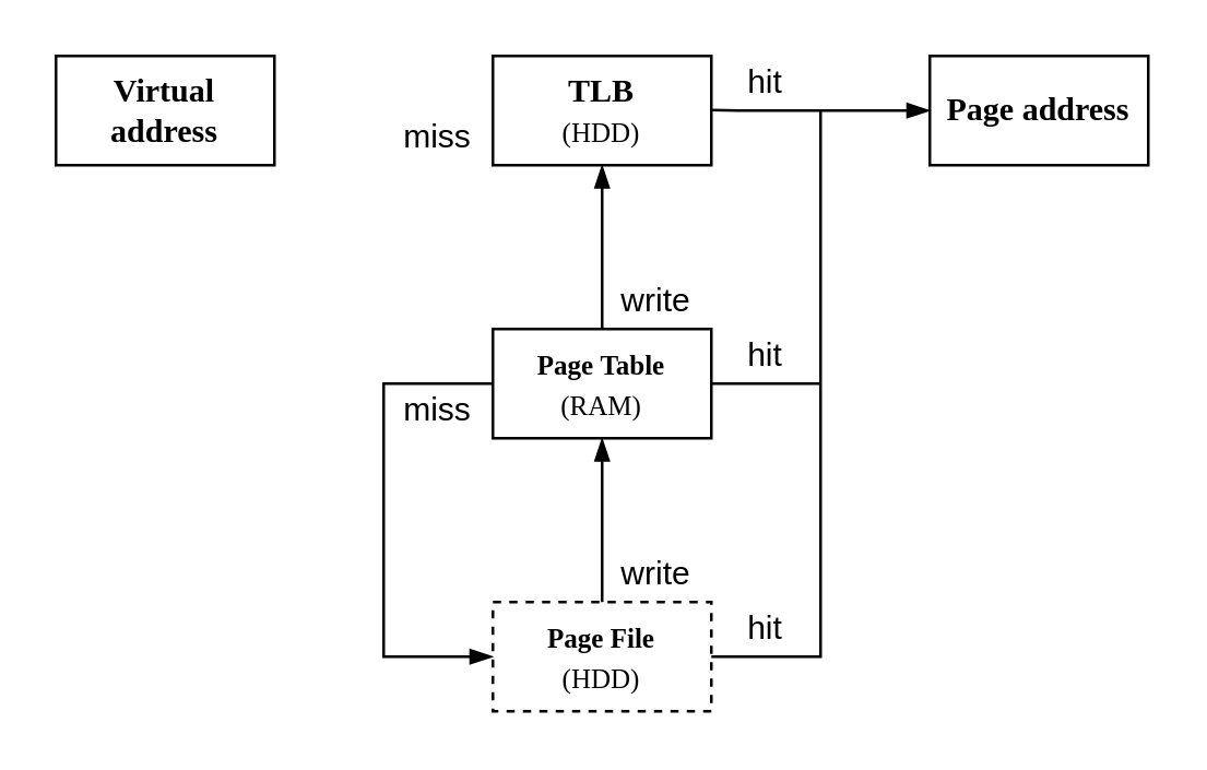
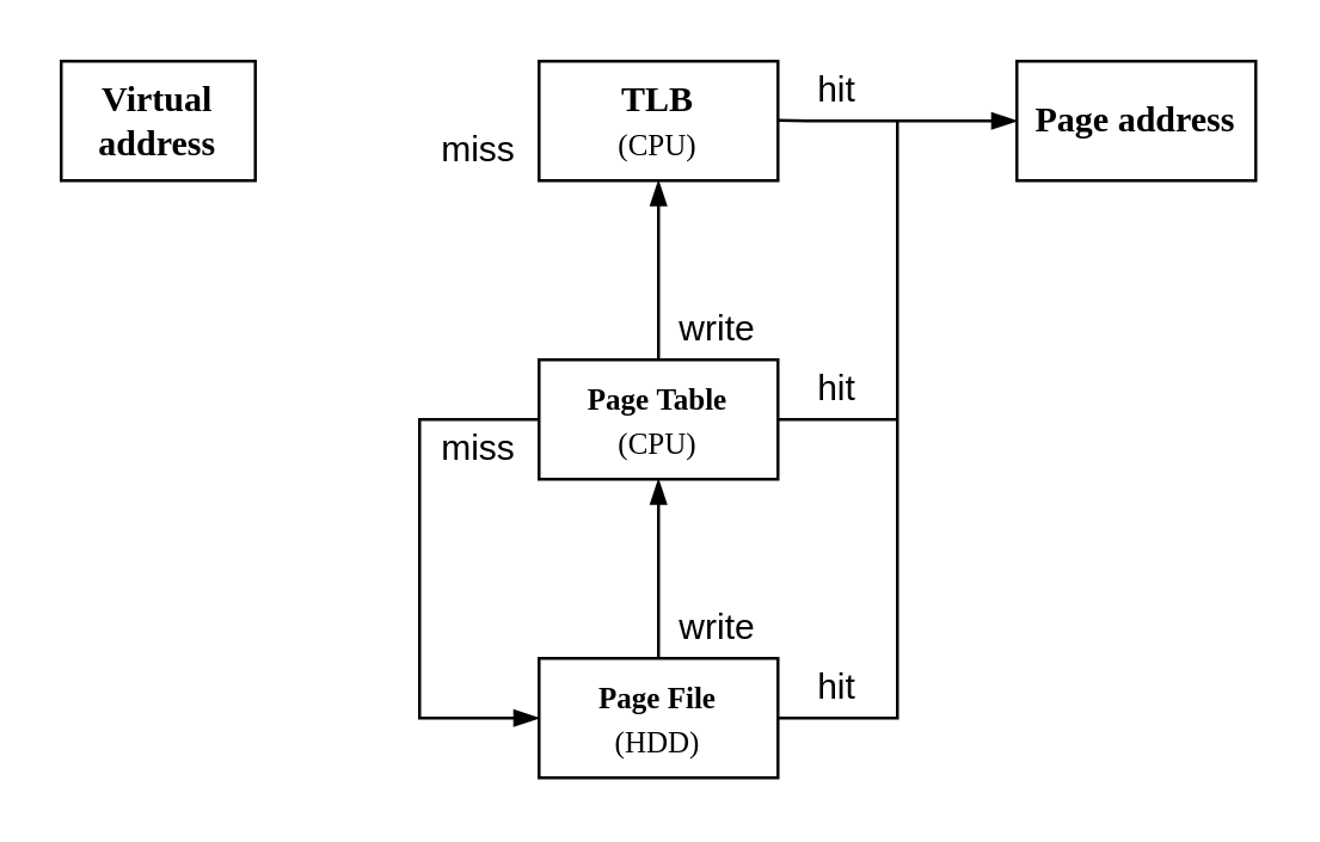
- <mxCell id="2" value="&lt;b&gt;&lt;font face=&quot;Verdana&quot;&gt;Virtual address&lt;/font&gt;&lt;/b&gt;" style="rounded=0;whiteSpace=wrap;html=1;" vertex="1" parent="1"><mxGeometry x="20" y="20" width="80" height="40" as="geometry" /></mxCell>
+ <mxCell id="2" value="&lt;b&gt;&lt;font face=&quot;Verdana&quot;&gt;Virtual address&lt;/font&gt;&lt;/b&gt;" style="rounded=0;whiteSpace=wrap;html=1;" vertex="1" parent="1"><mxGeometry x="20" y="20" width="65" height="40" as="geometry" /></mxCell>
- <mxCell id="4" value="&lt;b style=&quot;&quot;&gt;&lt;font style=&quot;font-size: 12px;&quot; face=&quot;Verdana&quot;&gt;TLB&lt;/font&gt;&lt;/b&gt;&lt;div style=&quot;&quot;&gt;&lt;font style=&quot;font-size: 10px;&quot; face=&quot;Verdana&quot;&gt;(HDD)&lt;/font&gt;&lt;/div&gt;" style="rounded=0;whiteSpace=wrap;html=1;" vertex="1" parent="1"><mxGeometry x="180" y="20" width="80" height="40" as="geometry" /></mxCell>
+ <mxCell id="4" value="&lt;b style=&quot;&quot;&gt;&lt;font style=&quot;font-size: 12px;&quot; face=&quot;Verdana&quot;&gt;TLB&lt;/font&gt;&lt;/b&gt;&lt;div style=&quot;&quot;&gt;&lt;font style=&quot;font-size: 10px;&quot; face=&quot;Verdana&quot;&gt;(CPU)&lt;/font&gt;&lt;/div&gt;" style="rounded=0;whiteSpace=wrap;html=1;" vertex="1" parent="1"><mxGeometry x="180" y="20" width="80" height="40" as="geometry" /></mxCell>
- <mxCell id="7" value="&lt;font style=&quot;font-size: 10px;&quot;&gt;&lt;font style=&quot;font-size: 10px;&quot; face=&quot;Verdana&quot;&gt;&lt;b style=&quot;&quot;&gt;Page&amp;nbsp;&lt;/b&gt;&lt;/font&gt;&lt;b style=&quot;font-family: Verdana; background-color: initial;&quot;&gt;Table&lt;/b&gt;&lt;/font&gt;&lt;div&gt;&lt;font style=&quot;font-size: 10px;&quot;&gt;&lt;span style=&quot;font-family: Verdana; background-color: initial;&quot;&gt;(RAM)&lt;/span&gt;&lt;/font&gt;&lt;/div&gt;" style="rounded=0;whiteSpace=wrap;html=1;" vertex="1" parent="1"><mxGeometry x="180" y="120" width="80" height="40" as="geometry" /></mxCell>
+ <mxCell id="7" value="&lt;font style=&quot;font-size: 10px;&quot;&gt;&lt;font style=&quot;font-size: 10px;&quot; face=&quot;Verdana&quot;&gt;&lt;b style=&quot;&quot;&gt;Page&amp;nbsp;&lt;/b&gt;&lt;/font&gt;&lt;b style=&quot;font-family: Verdana; background-color: initial;&quot;&gt;Table&lt;/b&gt;&lt;/font&gt;&lt;div&gt;&lt;font style=&quot;font-size: 10px;&quot;&gt;&lt;span style=&quot;font-family: Verdana; background-color: initial;&quot;&gt;(CPU)&lt;/span&gt;&lt;/font&gt;&lt;/div&gt;" style="rounded=0;whiteSpace=wrap;html=1;" vertex="1" parent="1"><mxGeometry x="180" y="120" width="80" height="40" as="geometry" /></mxCell>
- <mxCell id="11" value="&lt;font style=&quot;font-size: 10px;&quot;&gt;&lt;font style=&quot;font-size: 10px;&quot; face=&quot;Verdana&quot;&gt;&lt;b style=&quot;&quot;&gt;Page&amp;nbsp;&lt;/b&gt;&lt;/font&gt;&lt;b style=&quot;font-family: Verdana; background-color: initial;&quot;&gt;File&lt;/b&gt;&lt;/font&gt;&lt;div&gt;&lt;font style=&quot;font-size: 10px;&quot;&gt;&lt;span style=&quot;font-family: Verdana; background-color: initial;&quot;&gt;(HDD)&lt;/span&gt;&lt;/font&gt;&lt;/div&gt;" style="rounded=0;whiteSpace=wrap;html=1;dashed=1;" vertex="1" parent="1"><mxGeometry x="180" y="220" width="80" height="40" as="geometry" /></mxCell>
+ <mxCell id="11" value="&lt;font style=&quot;font-size: 10px;&quot;&gt;&lt;font style=&quot;font-size: 10px;&quot; face=&quot;Verdana&quot;&gt;&lt;b style=&quot;&quot;&gt;Page&amp;nbsp;&lt;/b&gt;&lt;/font&gt;&lt;b style=&quot;font-family: Verdana; background-color: initial;&quot;&gt;File&lt;/b&gt;&lt;/font&gt;&lt;div&gt;&lt;font style=&quot;font-size: 10px;&quot;&gt;&lt;span style=&quot;font-family: Verdana; background-color: initial;&quot;&gt;(HDD)&lt;/span&gt;&lt;/font&gt;&lt;/div&gt;" style="rounded=0;whiteSpace=wrap;html=1;" vertex="1" parent="1"><mxGeometry x="180" y="220" width="80" height="40" as="geometry" /></mxCell>
